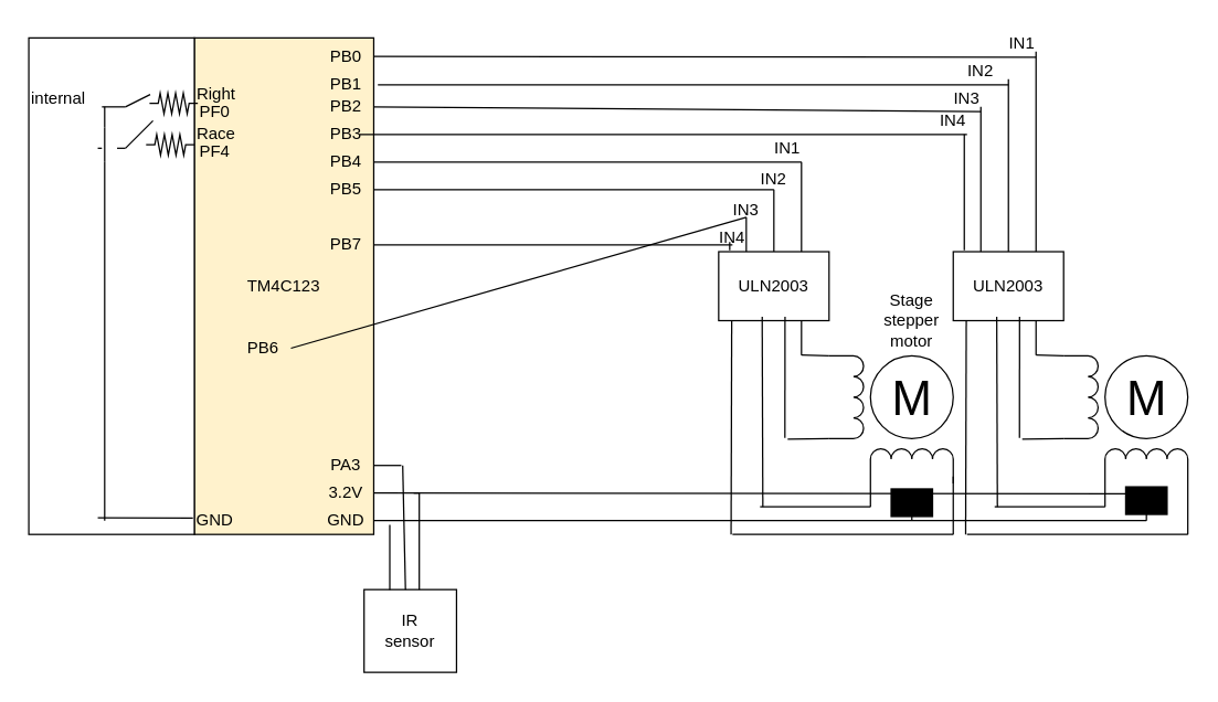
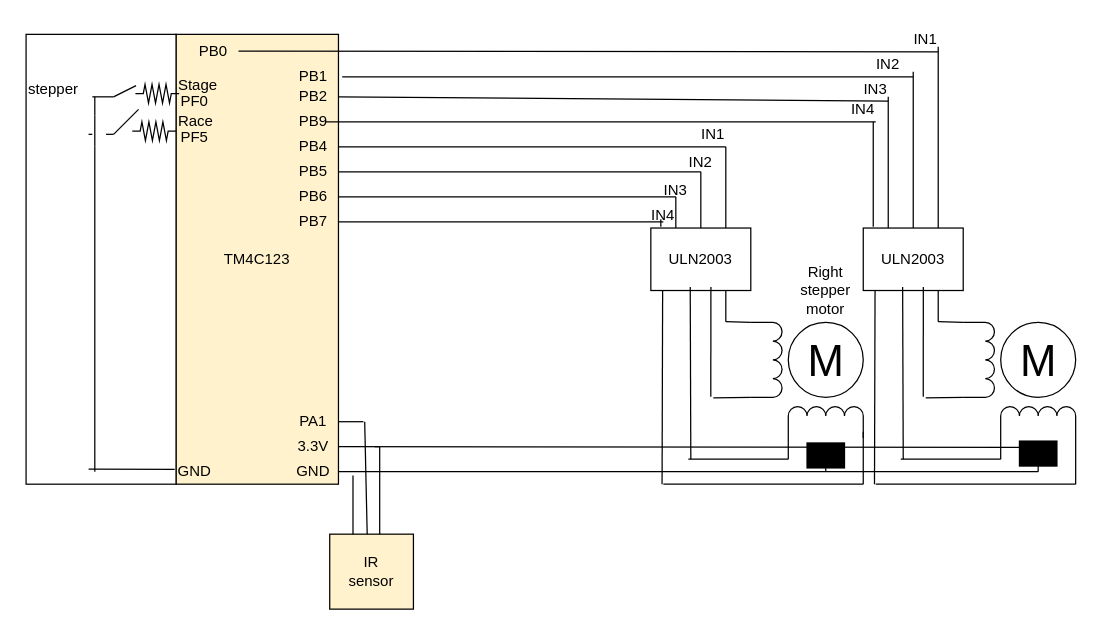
- <mxCell id="40" value="PB0" style="text;html=1;strokeColor=none;fillColor=none;align=center;verticalAlign=middle;whiteSpace=wrap;rounded=0;" parent="1" vertex="1"><mxGeometry x="230" y="30.5" width="40" height="20" as="geometry" /></mxCell>
+ <mxCell id="40" value="PB0" style="text;html=1;strokeColor=none;fillColor=none;align=center;verticalAlign=middle;whiteSpace=wrap;rounded=0;" parent="1" vertex="1"><mxGeometry x="150" y="30.5" width="40" height="20" as="geometry" /></mxCell>
- <mxCell id="31" value="Right" style="text;html=1;resizable=0;points=[];autosize=1;align=left;verticalAlign=top;spacingTop=-4;" parent="1" vertex="1"><mxGeometry x="140" y="57.5" width="50" height="20" as="geometry" /></mxCell>
+ <mxCell id="31" value="Stage" style="text;html=1;resizable=0;points=[];autosize=1;align=left;verticalAlign=top;spacingTop=-4;" parent="1" vertex="1"><mxGeometry x="140" y="57.5" width="50" height="20" as="geometry" /></mxCell>
- <mxCell id="28" value="internal" style="text;html=1;resizable=0;points=[];autosize=1;align=left;verticalAlign=top;spacingTop=-4;" parent="1" vertex="1"><mxGeometry y="60.5" width="50" height="20" as="geometry" x="20" /></mxCell>
+ <mxCell id="28" value="stepper" style="text;html=1;resizable=0;points=[];autosize=1;align=left;verticalAlign=top;spacingTop=-4;" parent="1" vertex="1"><mxGeometry y="60.5" width="50" height="20" as="geometry" x="20" /></mxCell>
- <mxCell id="4" value="PB3" style="text;html=1;strokeColor=none;fillColor=none;align=center;verticalAlign=middle;whiteSpace=wrap;rounded=0;" parent="1" vertex="1"><mxGeometry x="230" y="87" width="40" height="20" as="geometry" /></mxCell>
+ <mxCell id="4" value="PB9" style="text;html=1;strokeColor=none;fillColor=none;align=center;verticalAlign=middle;whiteSpace=wrap;rounded=0;" parent="1" vertex="1"><mxGeometry x="230" y="87" width="40" height="20" as="geometry" /></mxCell>
- <mxCell id="35" value="PF4" style="text;html=1;strokeColor=none;fillColor=none;align=center;verticalAlign=middle;whiteSpace=wrap;rounded=0;" parent="1" vertex="1"><mxGeometry x="115" y="99.5" width="80" height="20" as="geometry" /></mxCell>
+ <mxCell id="35" value="PF5" style="text;html=1;strokeColor=none;fillColor=none;align=center;verticalAlign=middle;whiteSpace=wrap;rounded=0;" parent="1" vertex="1"><mxGeometry x="115" y="99.5" width="80" height="20" as="geometry" /></mxCell>
- <mxCell id="92" value="&lt;div&gt;Stage&lt;br&gt;&lt;/div&gt;&lt;div&gt;stepper&lt;/div&gt;&lt;div&gt;motor&lt;br&gt;&lt;/div&gt;" style="text;html=1;strokeColor=none;fillColor=none;align=center;verticalAlign=middle;whiteSpace=wrap;rounded=0;" vertex="1" parent="1"><mxGeometry x="640" y="222" width="40" height="20" as="geometry" /></mxCell>
+ <mxCell id="92" value="&lt;div&gt;Right&lt;br&gt;&lt;/div&gt;&lt;div&gt;stepper&lt;/div&gt;&lt;div&gt;motor&lt;br&gt;&lt;/div&gt;" style="text;html=1;strokeColor=none;fillColor=none;align=center;verticalAlign=middle;whiteSpace=wrap;rounded=0;" vertex="1" parent="1"><mxGeometry x="640" y="222" width="40" height="20" as="geometry" /></mxCell>
- <mxCell id="7" value="PB6" style="text;html=1;strokeColor=none;fillColor=none;align=center;verticalAlign=middle;whiteSpace=wrap;rounded=0;" parent="1" vertex="1"><mxGeometry x="170" y="242" width="40" height="20" as="geometry" /></mxCell>
+ <mxCell id="7" value="PB6" style="text;html=1;strokeColor=none;fillColor=none;align=center;verticalAlign=middle;whiteSpace=wrap;rounded=0;" parent="1" vertex="1"><mxGeometry x="230" y="147" width="40" height="20" as="geometry" /></mxCell>
- <mxCell id="44" value="PA3" style="text;html=1;strokeColor=none;fillColor=none;align=center;verticalAlign=middle;whiteSpace=wrap;rounded=0;" parent="1" vertex="1"><mxGeometry x="230" y="327" width="40" height="20" as="geometry" /></mxCell>
+ <mxCell id="44" value="PA1" style="text;html=1;strokeColor=none;fillColor=none;align=center;verticalAlign=middle;whiteSpace=wrap;rounded=0;" parent="1" vertex="1"><mxGeometry x="230" y="327" width="40" height="20" as="geometry" /></mxCell>
- <mxCell id="16" value="3.2V" style="text;html=1;strokeColor=none;fillColor=none;align=center;verticalAlign=middle;whiteSpace=wrap;rounded=0;" parent="1" vertex="1"><mxGeometry x="230" y="347" width="40" height="20" as="geometry" /></mxCell>
+ <mxCell id="16" value="3.3V" style="text;html=1;strokeColor=none;fillColor=none;align=center;verticalAlign=middle;whiteSpace=wrap;rounded=0;" parent="1" vertex="1"><mxGeometry x="230" y="347" width="40" height="20" as="geometry" /></mxCell>
- <mxCell id="43" value="&lt;div&gt;IR&lt;/div&gt;&lt;div&gt;sensor&lt;br&gt;&lt;/div&gt;" style="rounded=0;whiteSpace=wrap;html=1;" parent="1" vertex="1"><mxGeometry x="263" y="427" width="67" height="60" as="geometry" /></mxCell>
+ <mxCell id="43" value="&lt;div&gt;IR&lt;/div&gt;&lt;div&gt;sensor&lt;br&gt;&lt;/div&gt;" style="rounded=0;whiteSpace=wrap;html=1;fillColor=#fff2cc;" parent="1" vertex="1"><mxGeometry x="263" y="427" width="67" height="60" as="geometry" /></mxCell>
